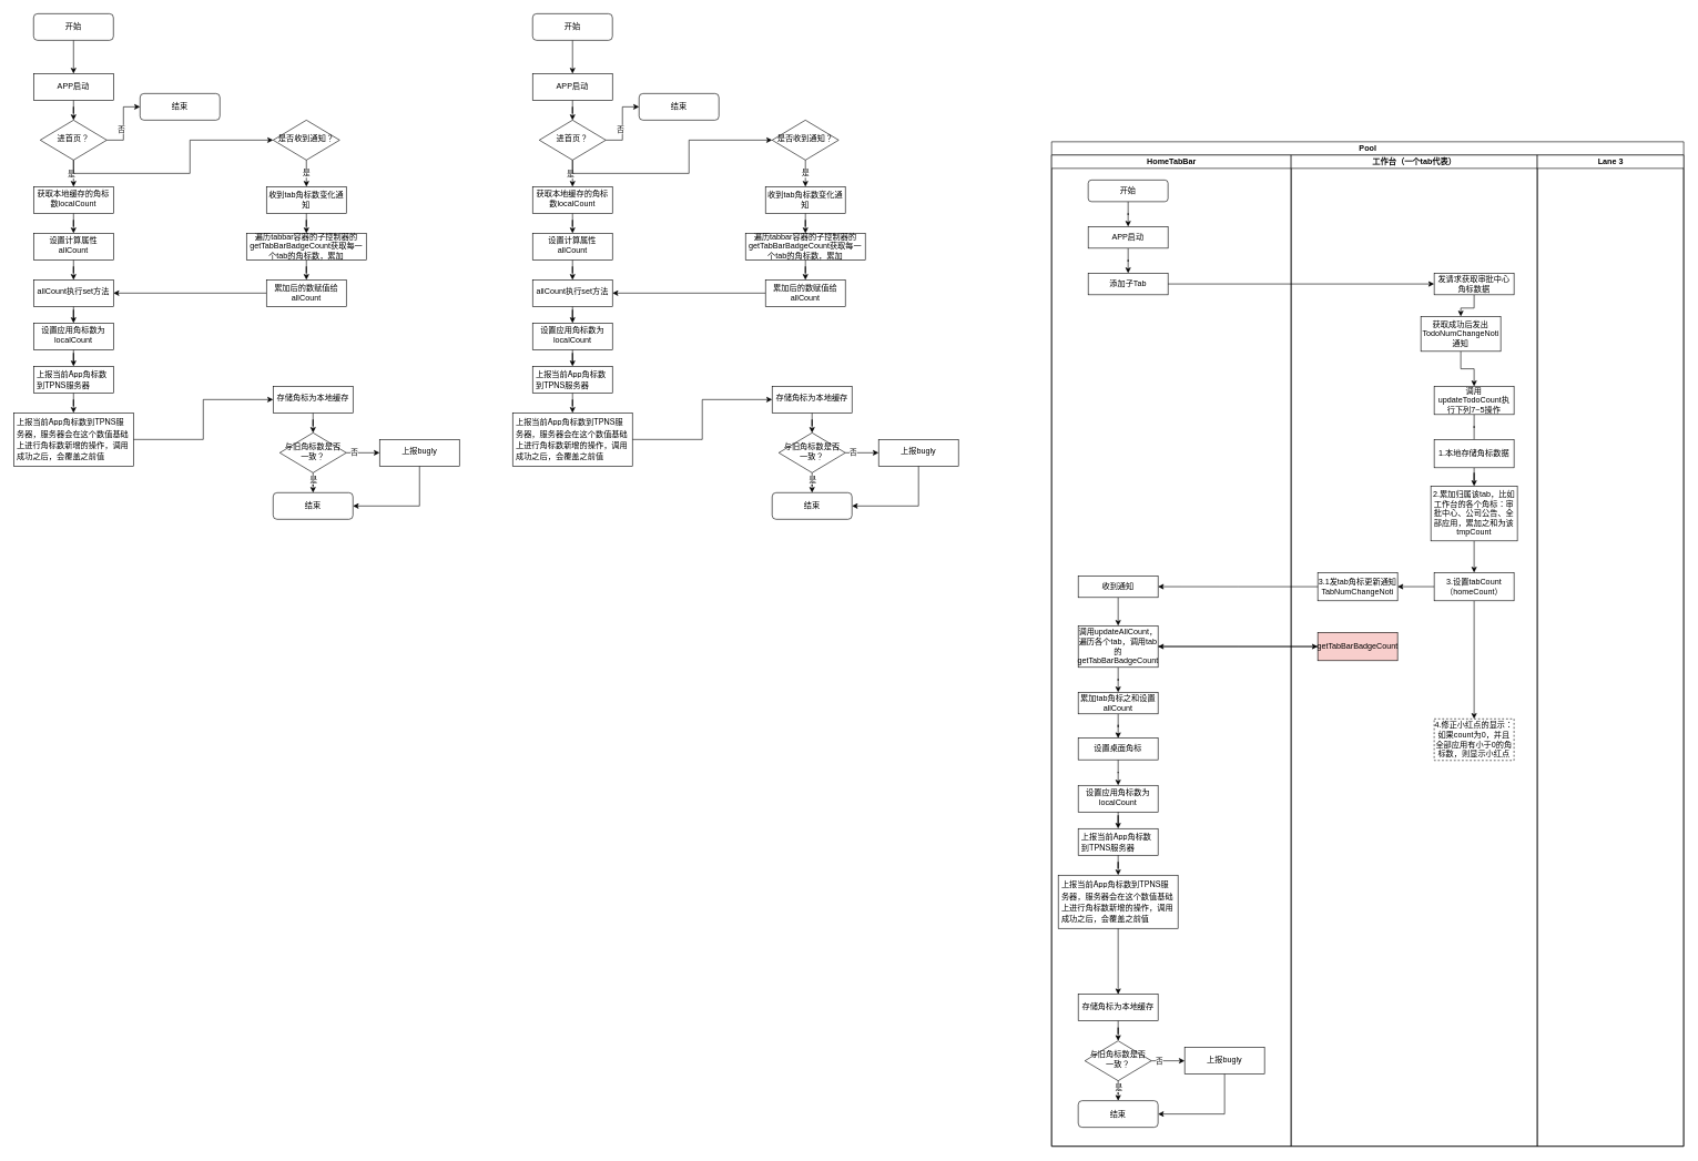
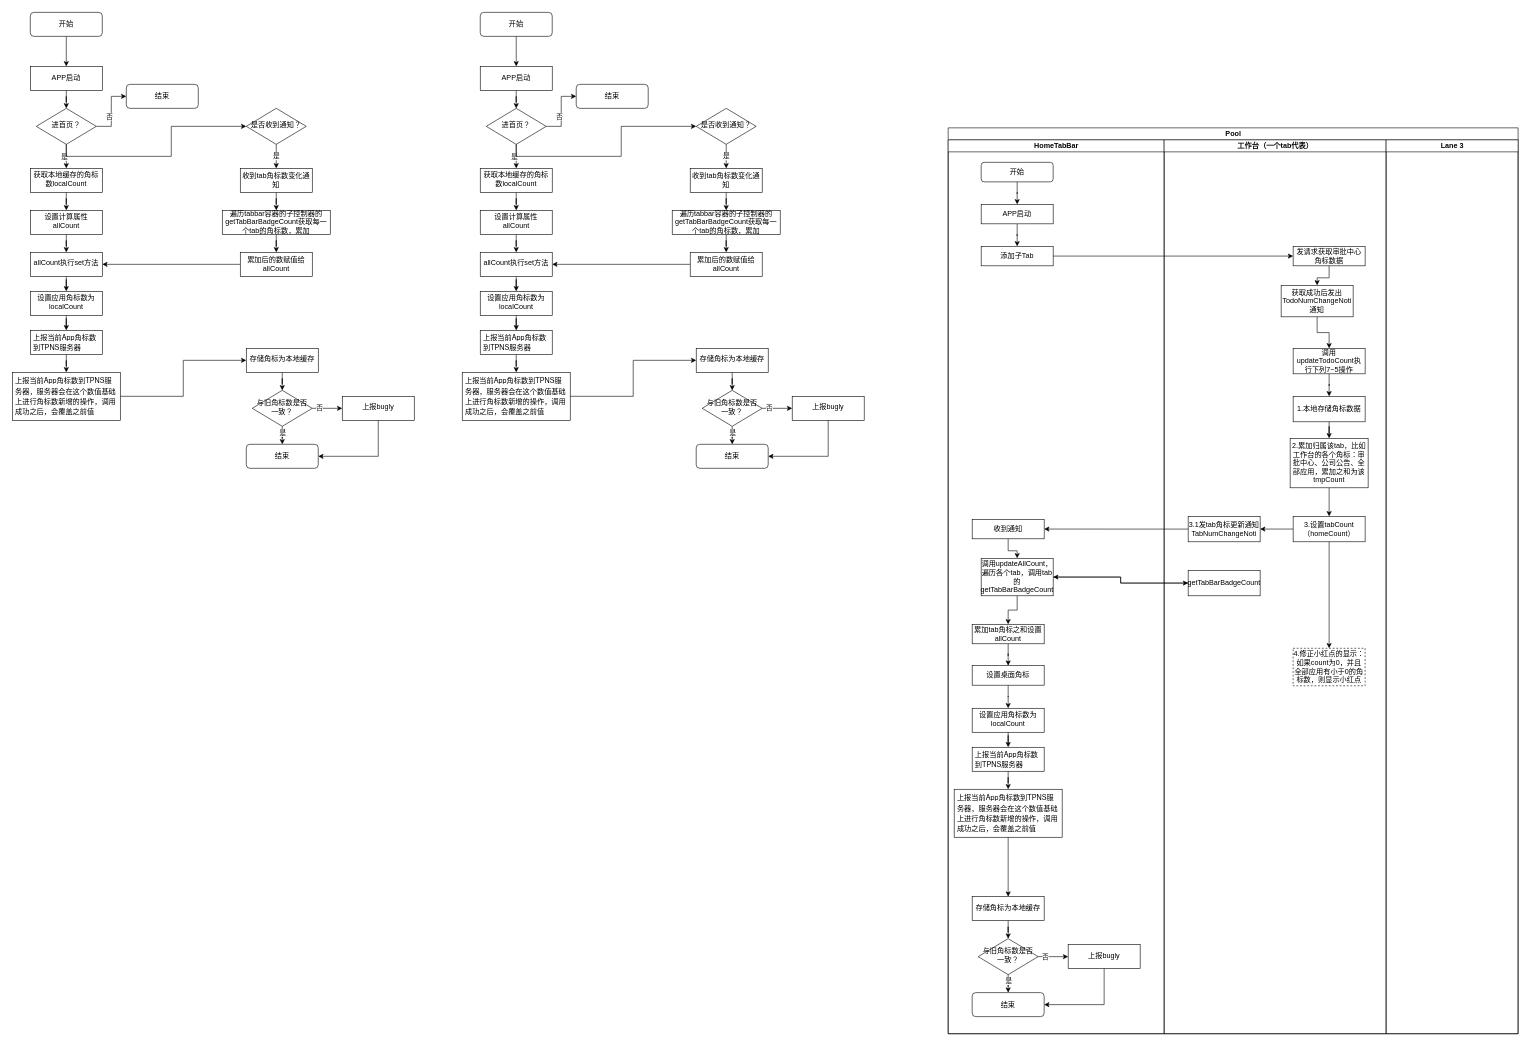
- <mxCell id="120" style="edgeStyle=orthogonalEdgeStyle;rounded=0;orthogonalLoop=1;jettySize=auto;html=1;entryX=0.5;entryY=0;entryDx=0;entryDy=0;endArrow=none;" edge="1" parent="115" source="121" target="123"><mxGeometry relative="1" as="geometry" /></mxCell>
+ <mxCell id="120" style="edgeStyle=orthogonalEdgeStyle;rounded=0;orthogonalLoop=1;jettySize=auto;html=1;entryX=0.5;entryY=0;entryDx=0;entryDy=0;" edge="1" parent="115" source="121" target="123"><mxGeometry relative="1" as="geometry" /></mxCell>
- <mxCell id="94" value="调用updateAllCount，遍历各个tab，调用tab的getTabBarBadgeCount" style="rounded=0;whiteSpace=wrap;html=1;" vertex="1" parent="85"><mxGeometry x="40" y="707.5" width="120" height="62.5" as="geometry" /></mxCell>
+ <mxCell id="94" value="调用updateAllCount，遍历各个tab，调用tab的getTabBarBadgeCount" style="rounded=0;whiteSpace=wrap;html=1;" vertex="1" parent="85"><mxGeometry x="55" y="697.5" width="120" height="62.5" as="geometry" /></mxCell>
- <mxCell id="131" value="getTabBarBadgeCount" style="rounded=0;whiteSpace=wrap;html=1;fillColor=#f8cecc;" vertex="1" parent="115"><mxGeometry x="40" y="717.5" width="120" height="42.5" as="geometry" /></mxCell>
+ <mxCell id="131" value="getTabBarBadgeCount" style="rounded=0;whiteSpace=wrap;html=1;" vertex="1" parent="115"><mxGeometry x="40" y="717.5" width="120" height="42.5" as="geometry" /></mxCell>
